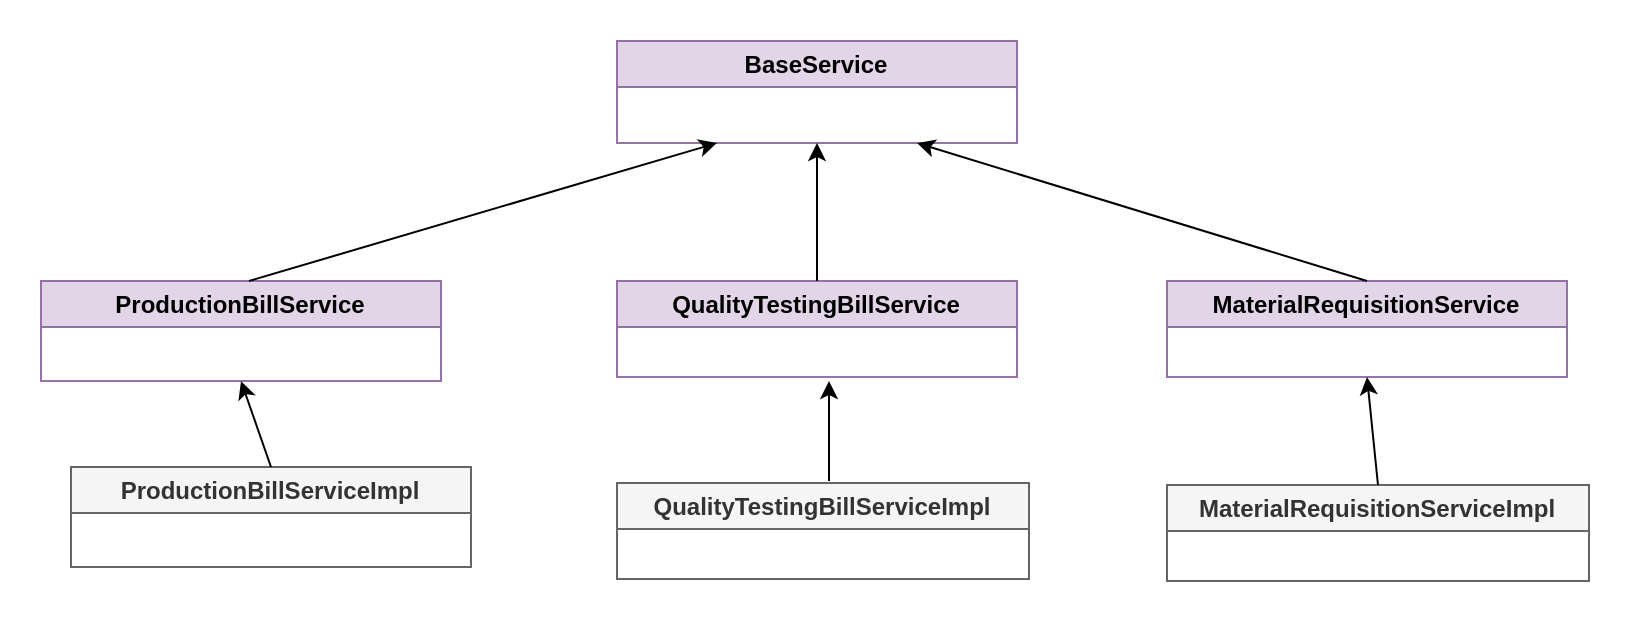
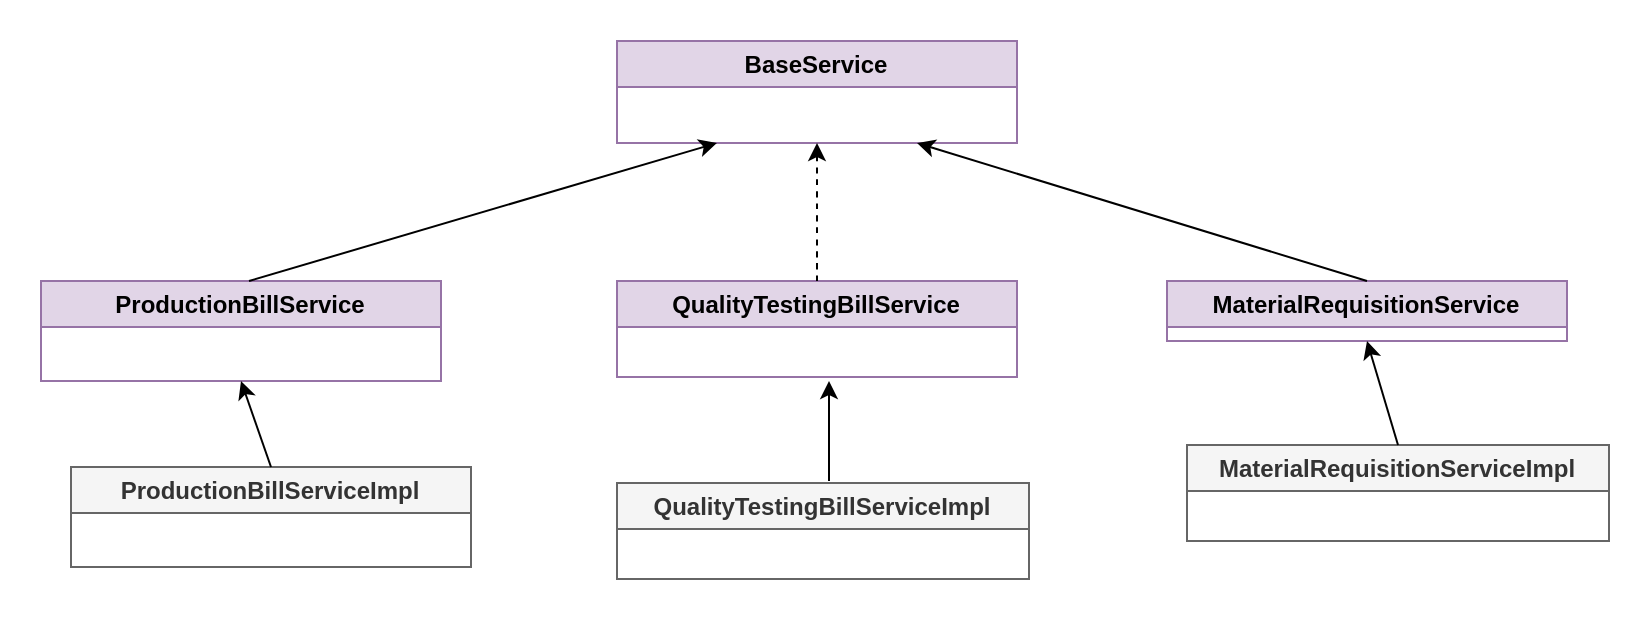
- <mxCell id="13" value="" style="endArrow=classic;html=1;strokeColor=default;curved=1;exitX=0.5;exitY=0;exitDx=0;exitDy=0;entryX=0.5;entryY=1;entryDx=0;entryDy=0;" parent="1" source="5" target="8" edge="1"><mxGeometry width="50" height="50" relative="1" as="geometry"><mxPoint x="394" y="130" as="sourcePoint" /><mxPoint x="444" y="80" as="targetPoint" /></mxGeometry></mxCell>
+ <mxCell id="13" value="" style="endArrow=classic;html=1;strokeColor=default;curved=1;exitX=0.5;exitY=0;exitDx=0;exitDy=0;entryX=0.5;entryY=1;entryDx=0;entryDy=0;dashed=1;" parent="1" source="5" target="8" edge="1"><mxGeometry width="50" height="50" relative="1" as="geometry"><mxPoint x="394" y="130" as="sourcePoint" /><mxPoint x="444" y="80" as="targetPoint" /></mxGeometry></mxCell>
- <mxCell id="6" value="MaterialRequisitionService" style="swimlane;fillColor=#e1d5e7;strokeColor=#9673a6;" parent="1" vertex="1"><mxGeometry x="583" y="140" width="200" height="48" as="geometry"><mxRectangle x="599" y="260" width="190" height="30" as="alternateBounds" /></mxGeometry></mxCell>
+ <mxCell id="6" value="MaterialRequisitionService" style="swimlane;fillColor=#e1d5e7;strokeColor=#9673a6;" parent="1" vertex="1"><mxGeometry x="583" y="140" width="200" height="30" as="geometry"><mxRectangle x="599" y="260" width="190" height="30" as="alternateBounds" /></mxGeometry></mxCell>
- <mxCell id="4" value="MaterialRequisitionServiceImpl" style="swimlane;fillColor=#f5f5f5;strokeColor=#666666;fontColor=#333333;" parent="1" vertex="1"><mxGeometry x="583" y="242" width="211" height="48" as="geometry"><mxRectangle x="599" y="362" width="220" height="30" as="alternateBounds" /></mxGeometry></mxCell>
+ <mxCell id="4" value="MaterialRequisitionServiceImpl" style="swimlane;fillColor=#f5f5f5;strokeColor=#666666;fontColor=#333333;" parent="1" vertex="1"><mxGeometry x="593" y="222" width="211" height="48" as="geometry"><mxRectangle x="599" y="362" width="220" height="30" as="alternateBounds" /></mxGeometry></mxCell>
